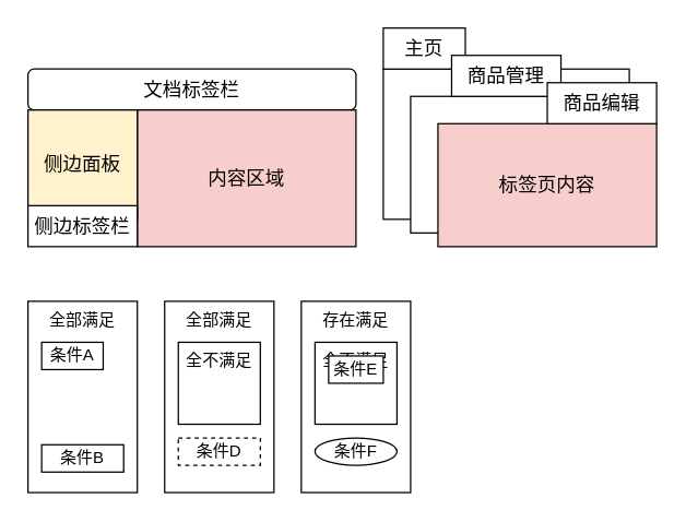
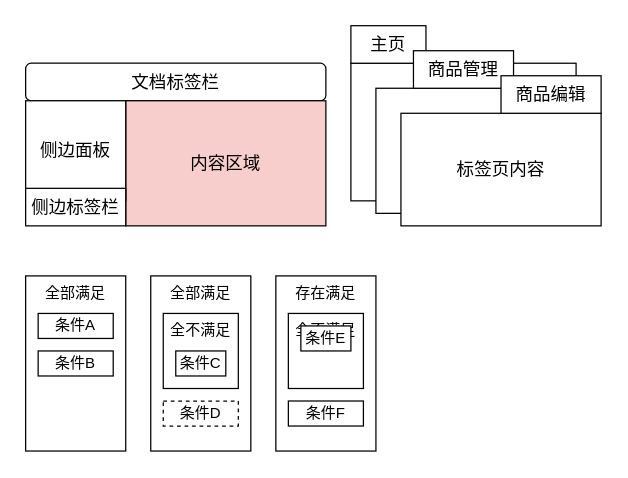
- <mxCell id="4" value="侧边面板" style="rounded=0;whiteSpace=wrap;html=1;fontSize=14;fillColor=#fff2cc;" vertex="1" parent="1"><mxGeometry x="20" y="80" width="80" height="80" as="geometry" /></mxCell>
+ <mxCell id="4" value="侧边面板" style="rounded=0;whiteSpace=wrap;html=1;fontSize=14;" vertex="1" parent="1"><mxGeometry x="20" y="80" width="80" height="80" as="geometry" /></mxCell>
- <mxCell id="7" value="标签页内容" style="rounded=0;whiteSpace=wrap;html=1;fontSize=14;fillColor=#f8cecc;" vertex="1" parent="1"><mxGeometry x="320" y="90" width="160" height="90" as="geometry" /></mxCell>
+ <mxCell id="7" value="标签页内容" style="rounded=0;whiteSpace=wrap;html=1;fontSize=14;" vertex="1" parent="1"><mxGeometry x="320" y="90" width="160" height="90" as="geometry" /></mxCell>
- <mxCell id="12" value="条件A" style="rounded=0;whiteSpace=wrap;html=1;strokeColor=default;align=center;verticalAlign=middle;fontFamily=Helvetica;fontSize=12;fontColor=default;fillColor=default;" vertex="1" parent="1"><mxGeometry x="30" y="250" width="45" height="20" as="geometry" /></mxCell>
+ <mxCell id="12" value="条件A" style="rounded=0;whiteSpace=wrap;html=1;strokeColor=default;align=center;verticalAlign=middle;fontFamily=Helvetica;fontSize=12;fontColor=default;fillColor=default;" vertex="1" parent="1"><mxGeometry x="30" y="250" width="60" height="20" as="geometry" /></mxCell>
+ <mxCell id="16" value="条件C" style="rounded=0;whiteSpace=wrap;html=1;strokeColor=default;align=center;verticalAlign=middle;fontFamily=Helvetica;fontSize=12;fontColor=default;fillColor=default;" vertex="1" parent="1"><mxGeometry x="140" y="280" width="40" height="20" as="geometry" /></mxCell>
- <mxCell id="22" value="条件F" style="ellipse;whiteSpace=wrap;html=1;strokeColor=default;align=center;verticalAlign=middle;fontFamily=Helvetica;fontSize=12;fontColor=default;fillColor=default;" vertex="1" parent="1"><mxGeometry x="230" y="320" width="60" height="20" as="geometry" /></mxCell>
+ <mxCell id="22" value="条件F" style="rounded=0;whiteSpace=wrap;html=1;strokeColor=default;align=center;verticalAlign=middle;fontFamily=Helvetica;fontSize=12;fontColor=default;fillColor=default;" vertex="1" parent="1"><mxGeometry x="230" y="320" width="60" height="20" as="geometry" /></mxCell>
- <mxCell id="13" value="条件B" style="rounded=0;whiteSpace=wrap;html=1;strokeColor=default;align=center;verticalAlign=middle;fontFamily=Helvetica;fontSize=12;fontColor=default;fillColor=default;" vertex="1" parent="1"><mxGeometry x="30" y="325" width="60" height="20" as="geometry" /></mxCell>
+ <mxCell id="13" value="条件B" style="rounded=0;whiteSpace=wrap;html=1;strokeColor=default;align=center;verticalAlign=middle;fontFamily=Helvetica;fontSize=12;fontColor=default;fillColor=default;" vertex="1" parent="1"><mxGeometry x="30" y="280" width="60" height="20" as="geometry" /></mxCell>
